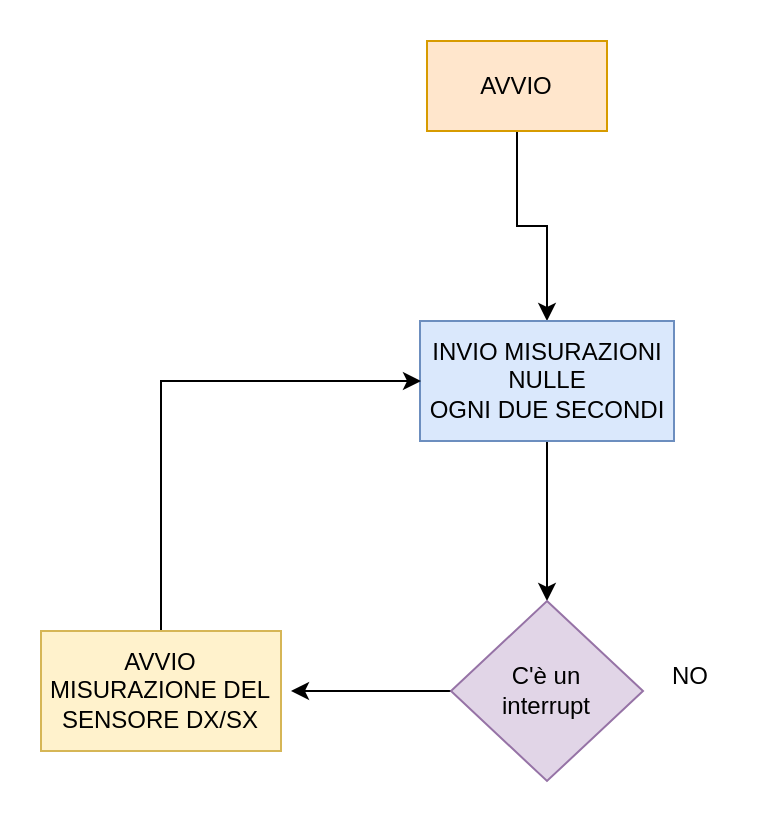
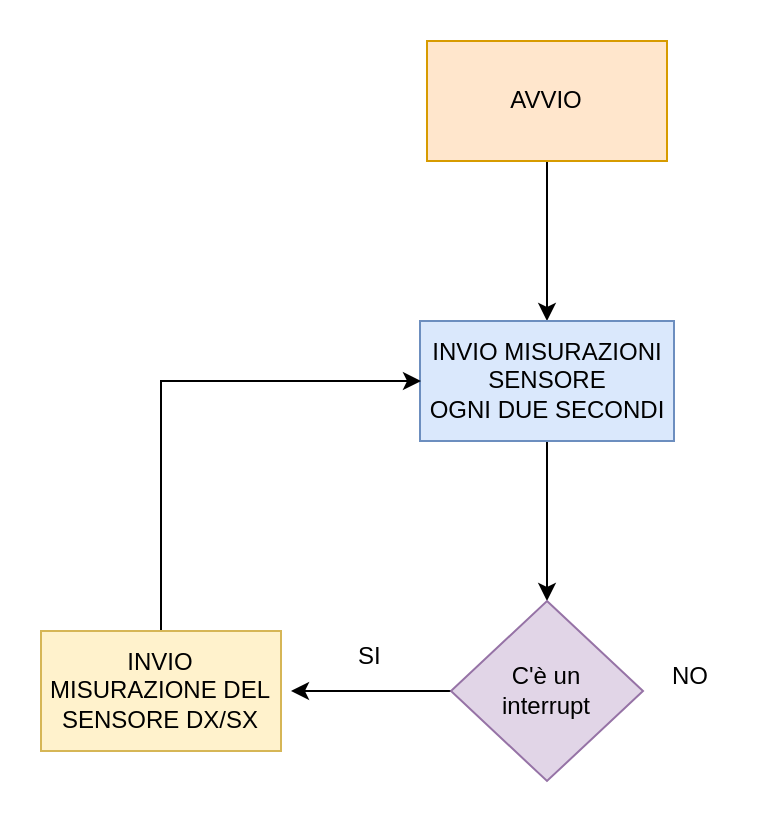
- <mxCell id="3" value="AVVIO" style="rounded=0;whiteSpace=wrap;html=1;fillColor=#ffe6cc;strokeColor=#d79b00;" parent="1" vertex="1"><mxGeometry x="213" y="20" width="90" height="45" as="geometry" /></mxCell>
+ <mxCell id="3" value="AVVIO" style="rounded=0;whiteSpace=wrap;html=1;fillColor=#ffe6cc;strokeColor=#d79b00;" parent="1" vertex="1"><mxGeometry x="213" y="20" width="120" height="60" as="geometry" /></mxCell>
- <mxCell id="5" value="INVIO MISURAZIONI&lt;br&gt;NULLE&lt;br&gt;OGNI DUE SECONDI" style="rounded=0;whiteSpace=wrap;html=1;fillColor=#dae8fc;strokeColor=#6c8ebf;" parent="1" vertex="1"><mxGeometry x="209.5" y="160" width="127" height="60" as="geometry" /></mxCell>
+ <mxCell id="5" value="INVIO MISURAZIONI&lt;br&gt;SENSORE&lt;br&gt;OGNI DUE SECONDI" style="rounded=0;whiteSpace=wrap;html=1;fillColor=#dae8fc;strokeColor=#6c8ebf;" parent="1" vertex="1"><mxGeometry x="209.5" y="160" width="127" height="60" as="geometry" /></mxCell>
+ <mxCell id="8" value="SI" style="text;html=1;resizable=0;points=[];autosize=1;align=left;verticalAlign=top;spacingTop=-4;" parent="1" vertex="1"><mxGeometry x="177" y="318" width="30" height="20" as="geometry" /></mxCell>
- <mxCell id="10" value="AVVIO MISURAZIONE DEL SENSORE DX/SX" style="rounded=0;whiteSpace=wrap;html=1;fillColor=#fff2cc;strokeColor=#d6b656;" parent="1" vertex="1"><mxGeometry x="20" y="315" width="120" height="60" as="geometry" /></mxCell>
+ <mxCell id="10" value="INVIO MISURAZIONE DEL SENSORE DX/SX" style="rounded=0;whiteSpace=wrap;html=1;fillColor=#fff2cc;strokeColor=#d6b656;" parent="1" vertex="1"><mxGeometry x="20" y="315" width="120" height="60" as="geometry" /></mxCell>
